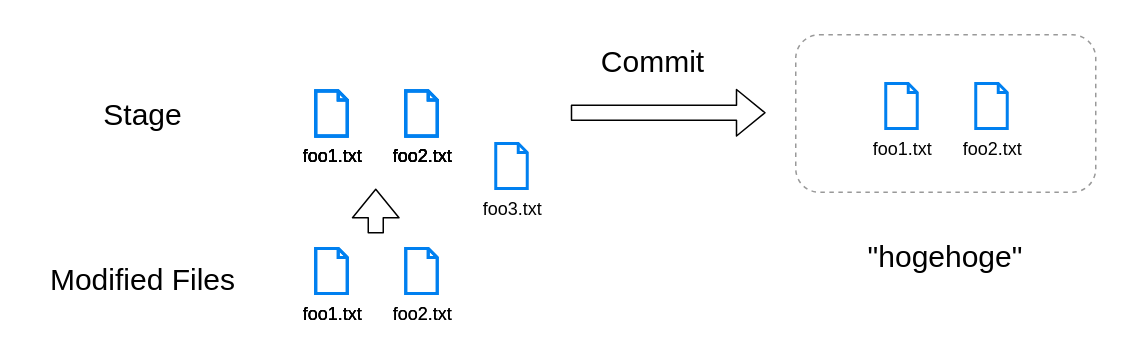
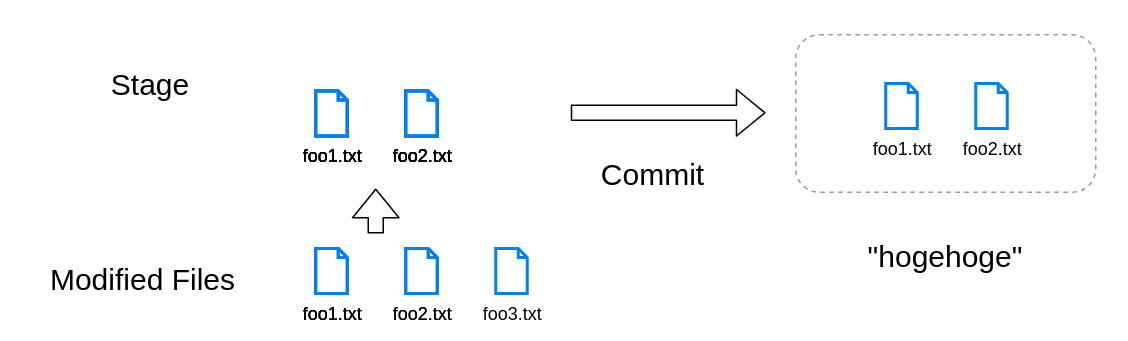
- <mxCell id="11" value="Commit" style="text;html=1;strokeColor=none;fillColor=none;align=center;verticalAlign=middle;whiteSpace=wrap;rounded=0;labelBackgroundColor=none;fontSize=20;" vertex="1" parent="1"><mxGeometry x="360" y="20" width="150" height="40" as="geometry" /></mxCell>
+ <mxCell id="11" value="Commit" style="text;html=1;strokeColor=none;fillColor=none;align=center;verticalAlign=middle;whiteSpace=wrap;rounded=0;labelBackgroundColor=none;fontSize=20;" vertex="1" parent="1"><mxGeometry x="360" y="95" width="150" height="40" as="geometry" /></mxCell>
- <mxCell id="6" value="Stage" style="text;html=1;strokeColor=none;fillColor=none;align=center;verticalAlign=middle;whiteSpace=wrap;rounded=0;labelBackgroundColor=none;fontSize=20;" vertex="1" parent="1"><mxGeometry x="20" y="55" width="150" height="40" as="geometry" /></mxCell>
+ <mxCell id="6" value="Stage" style="text;html=1;strokeColor=none;fillColor=none;align=center;verticalAlign=middle;whiteSpace=wrap;rounded=0;labelBackgroundColor=none;fontSize=20;" vertex="1" parent="1"><mxGeometry x="25" y="35" width="150" height="40" as="geometry" /></mxCell>
- <mxCell id="4" value="foo3.txt" style="html=1;verticalLabelPosition=bottom;align=center;labelBackgroundColor=none;verticalAlign=top;strokeWidth=2;strokeColor=#0080F0;shadow=0;dashed=0;shape=mxgraph.ios7.icons.document;fillColor=none;" vertex="1" parent="1"><mxGeometry x="330" y="95" width="21" height="30" as="geometry" /></mxCell>
+ <mxCell id="4" value="foo3.txt" style="html=1;verticalLabelPosition=bottom;align=center;labelBackgroundColor=none;verticalAlign=top;strokeWidth=2;strokeColor=#0080F0;shadow=0;dashed=0;shape=mxgraph.ios7.icons.document;fillColor=none;" vertex="1" parent="1"><mxGeometry x="330" y="165" width="21" height="30" as="geometry" /></mxCell>
